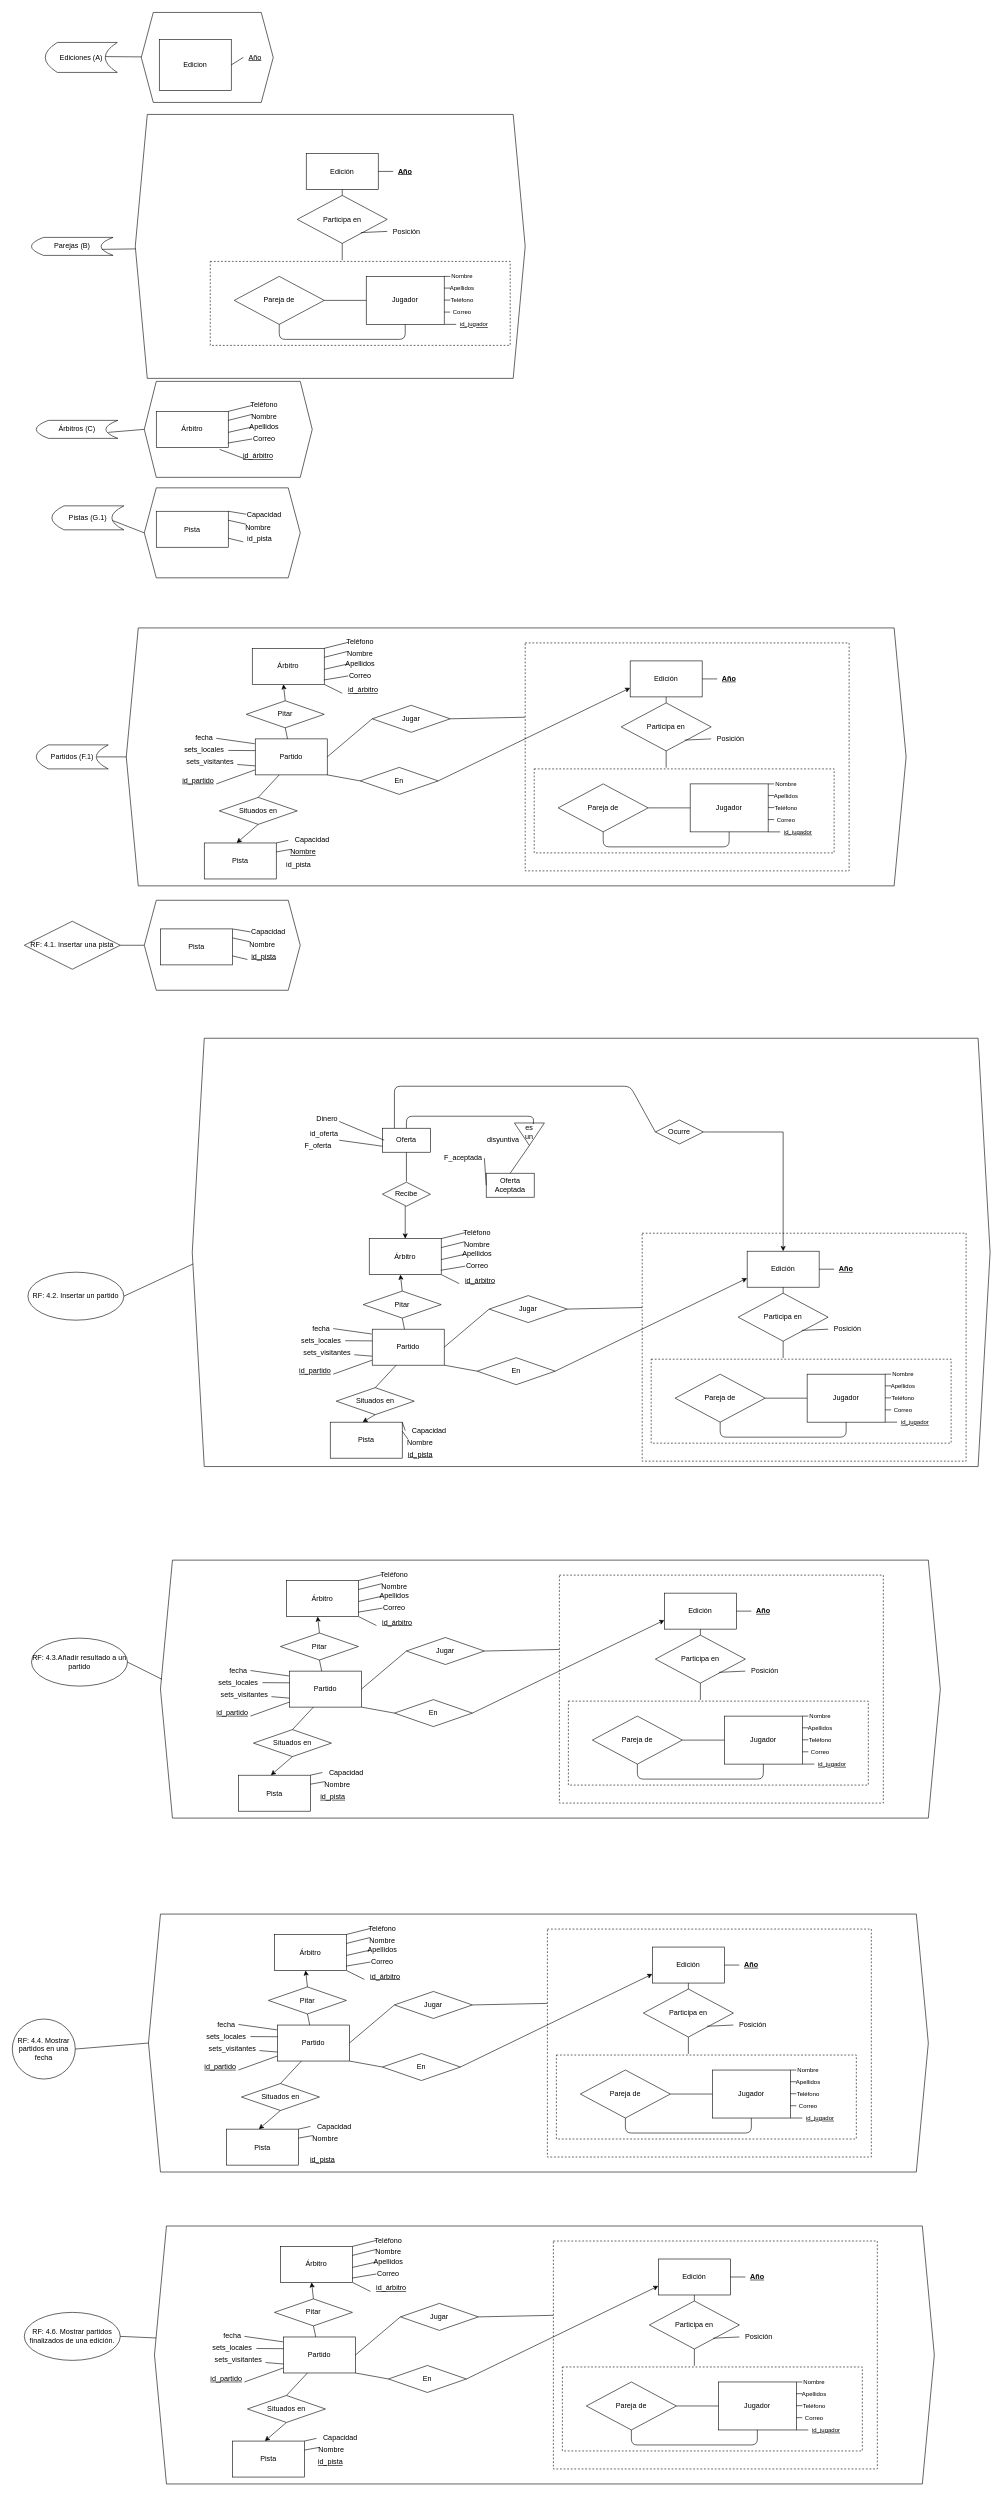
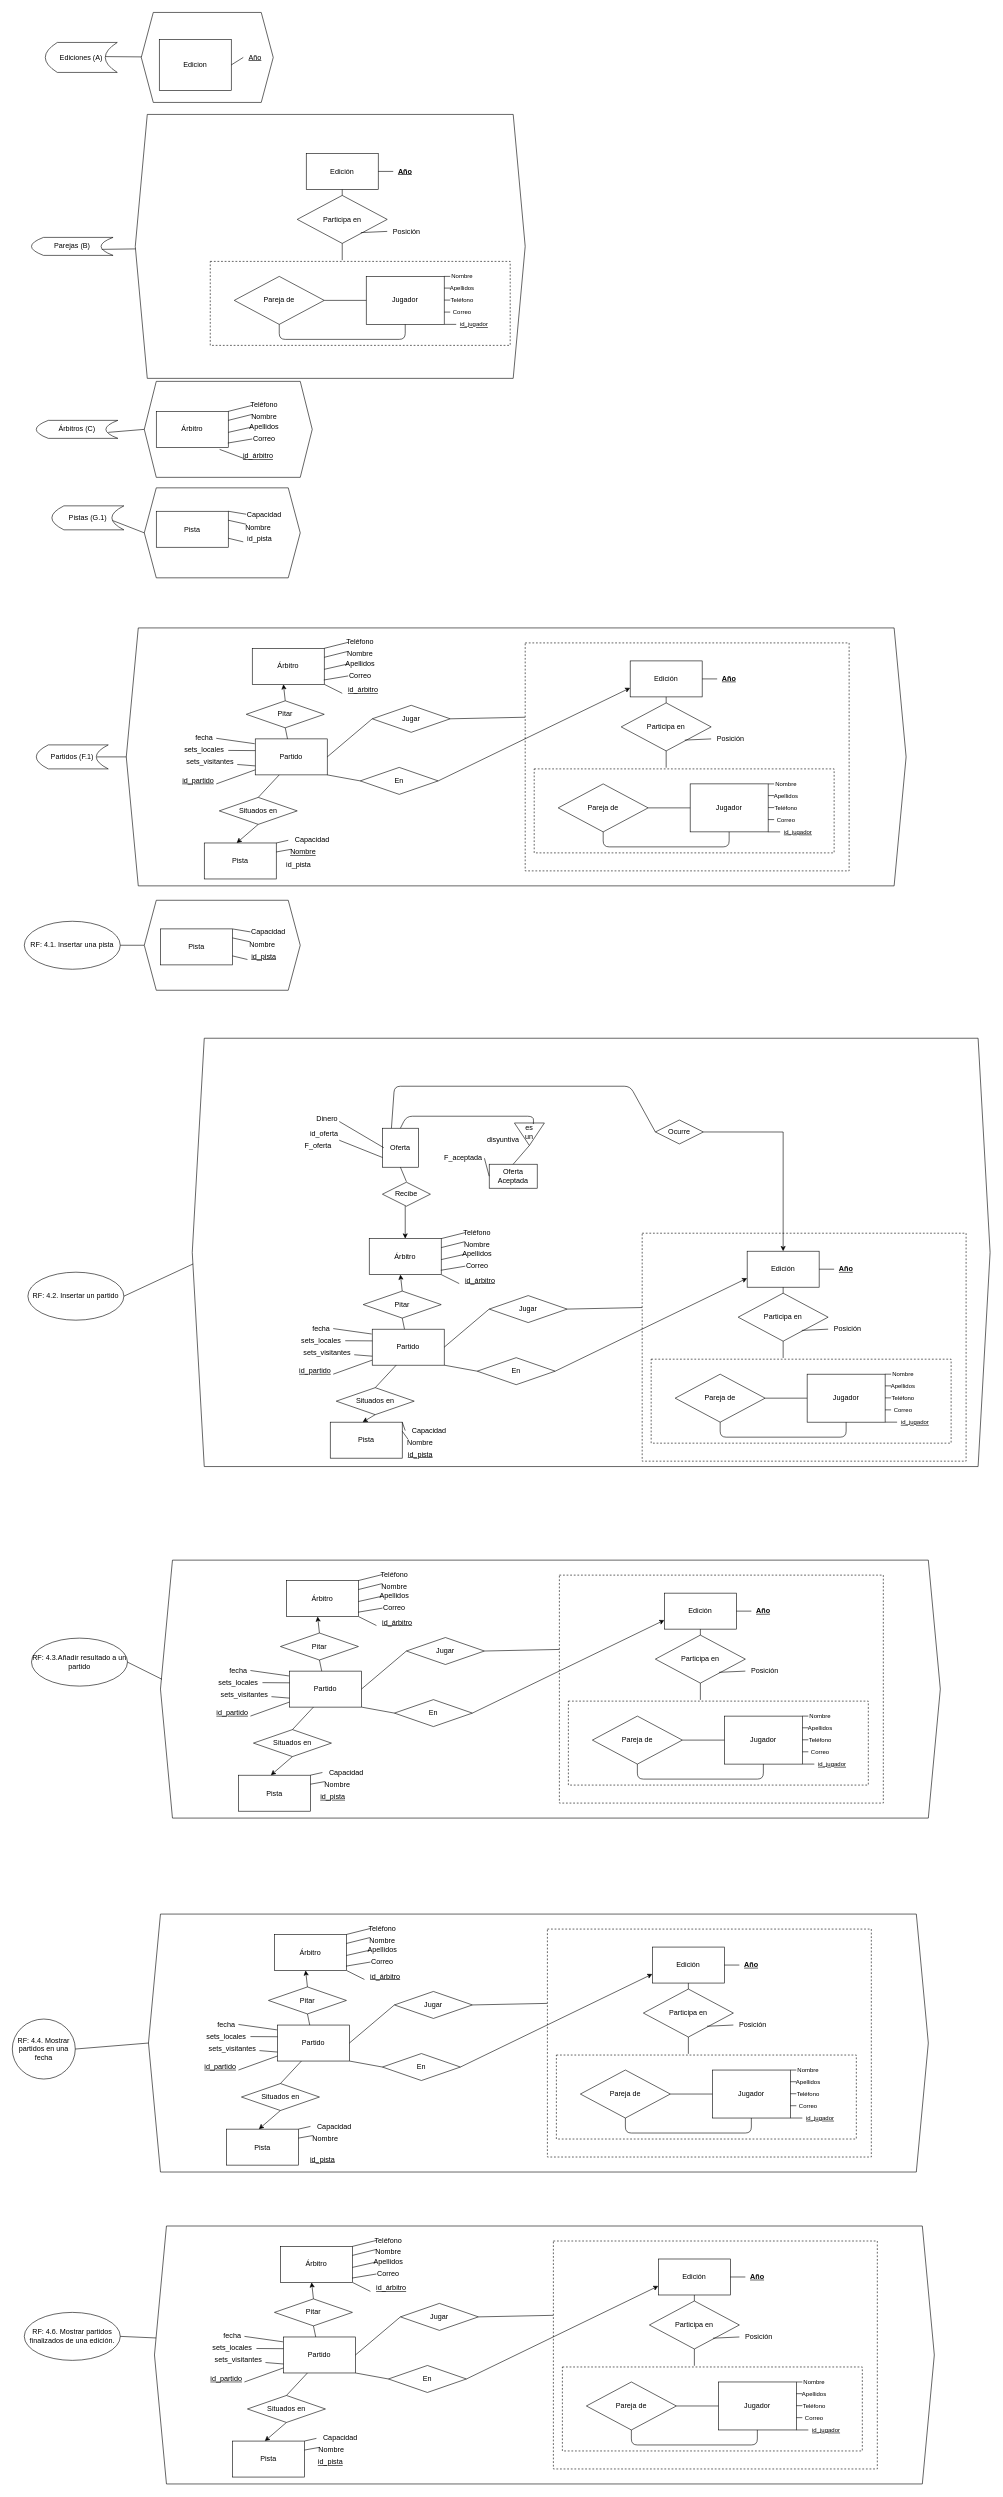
- <mxCell id="75" value="RF: 4.1. Insertar una pista" style="rhombus;whiteSpace=wrap;html=1;" parent="1" vertex="1"><mxGeometry x="40" y="1535" width="160" height="80" as="geometry" /></mxCell>
+ <mxCell id="75" value="RF: 4.1. Insertar una pista" style="ellipse;whiteSpace=wrap;html=1;" parent="1" vertex="1"><mxGeometry x="40" y="1535" width="160" height="80" as="geometry" /></mxCell>
- <mxCell id="388" value="Oferta" style="rounded=0;whiteSpace=wrap;html=1;" vertex="1" parent="1"><mxGeometry x="637" y="1880" width="80" height="40" as="geometry" /></mxCell>
+ <mxCell id="388" value="Oferta" style="rounded=0;whiteSpace=wrap;html=1;" vertex="1" parent="1"><mxGeometry x="637" y="1880" width="60" height="65" as="geometry" /></mxCell>
- <mxCell id="397" value="&lt;div&gt;Oferta&lt;/div&gt;Aceptada" style="rounded=0;whiteSpace=wrap;html=1;" vertex="1" parent="1"><mxGeometry x="810" y="1955" width="80" height="40" as="geometry" /></mxCell>
+ <mxCell id="397" value="&lt;div&gt;Oferta&lt;/div&gt;Aceptada" style="rounded=0;whiteSpace=wrap;html=1;" vertex="1" parent="1"><mxGeometry x="815" y="1940" width="80" height="40" as="geometry" /></mxCell>
